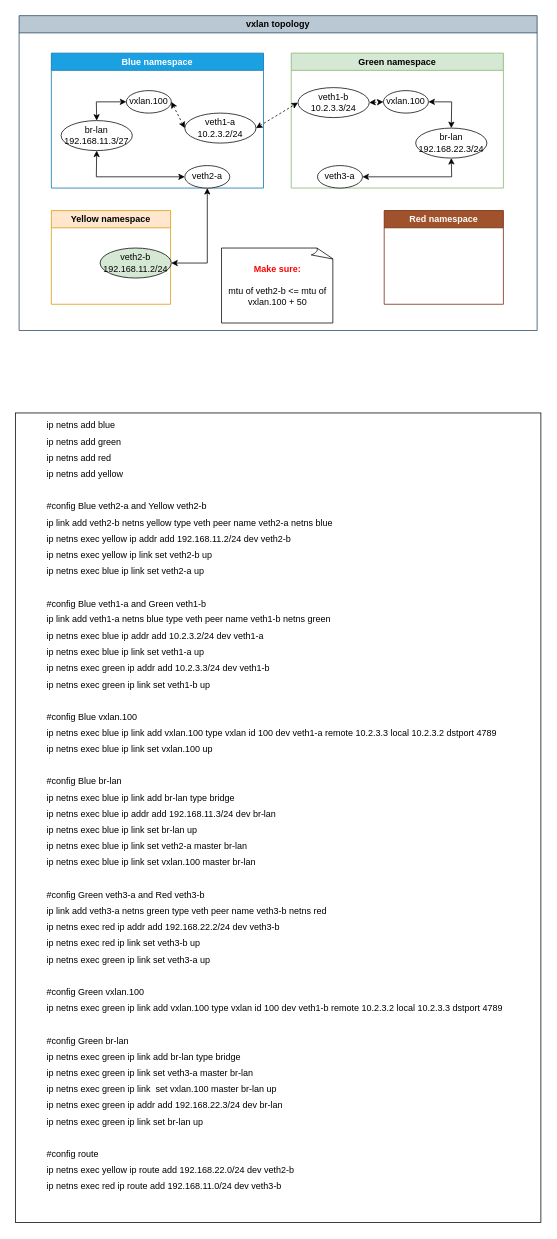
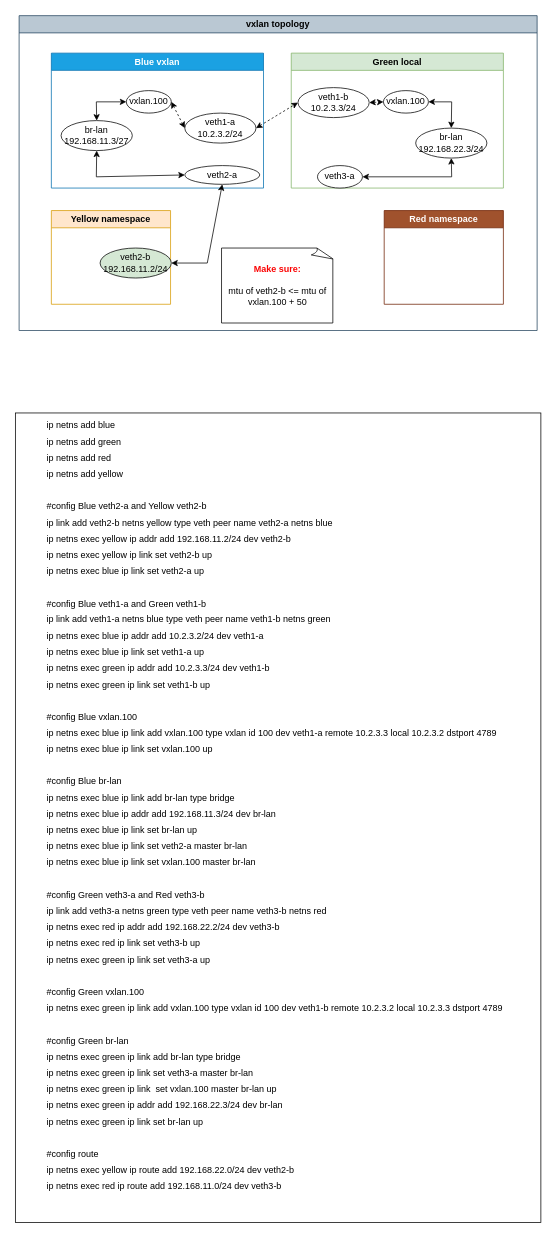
- <mxCell id="3" value="Blue namespace" style="swimlane;whiteSpace=wrap;html=1;fillColor=#1ba1e2;strokeColor=#006EAF;fontColor=#ffffff;" vertex="1" parent="2"><mxGeometry x="43" y="50" width="283" height="180" as="geometry" /></mxCell>
+ <mxCell id="3" value="Blue vxlan" style="swimlane;whiteSpace=wrap;html=1;fillColor=#1ba1e2;strokeColor=#006EAF;fontColor=#ffffff;" vertex="1" parent="2"><mxGeometry x="43" y="50" width="283" height="180" as="geometry" /></mxCell>
- <mxCell id="11" value="Green namespace" style="swimlane;whiteSpace=wrap;html=1;fillColor=#d5e8d4;strokeColor=#82b366;" vertex="1" parent="2"><mxGeometry x="363" y="50" width="283" height="180" as="geometry" /></mxCell>
+ <mxCell id="11" value="Green local" style="swimlane;whiteSpace=wrap;html=1;fillColor=#d5e8d4;strokeColor=#82b366;" vertex="1" parent="2"><mxGeometry x="363" y="50" width="283" height="180" as="geometry" /></mxCell>
- <mxCell id="6" value="veth2-a" style="ellipse;whiteSpace=wrap;html=1;" vertex="1" parent="3"><mxGeometry x="178" y="150" width="60" height="30" as="geometry" /></mxCell>
+ <mxCell id="6" value="veth2-a" style="ellipse;whiteSpace=wrap;html=1;" vertex="1" parent="3"><mxGeometry x="178" y="150" width="100" height="25" as="geometry" /></mxCell>
